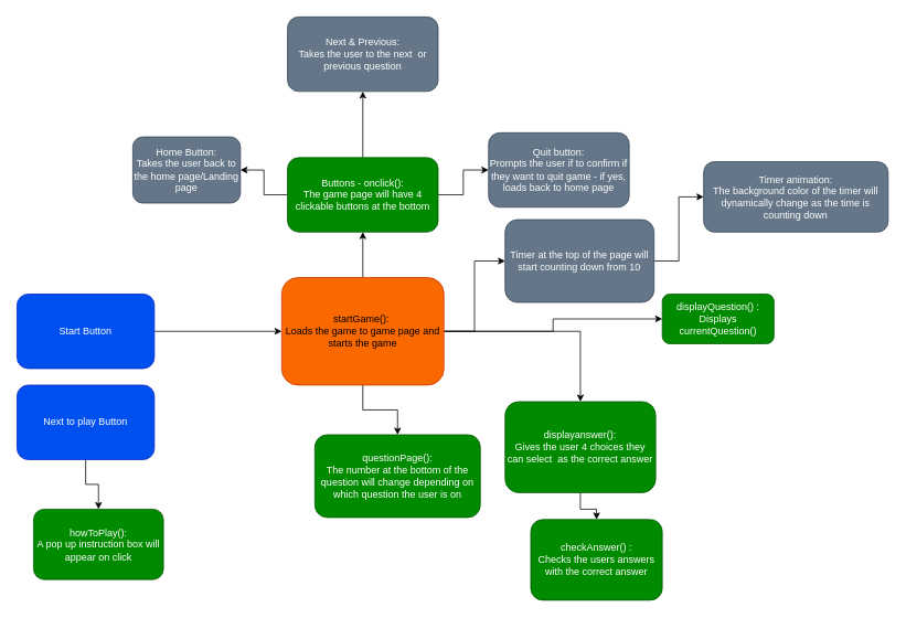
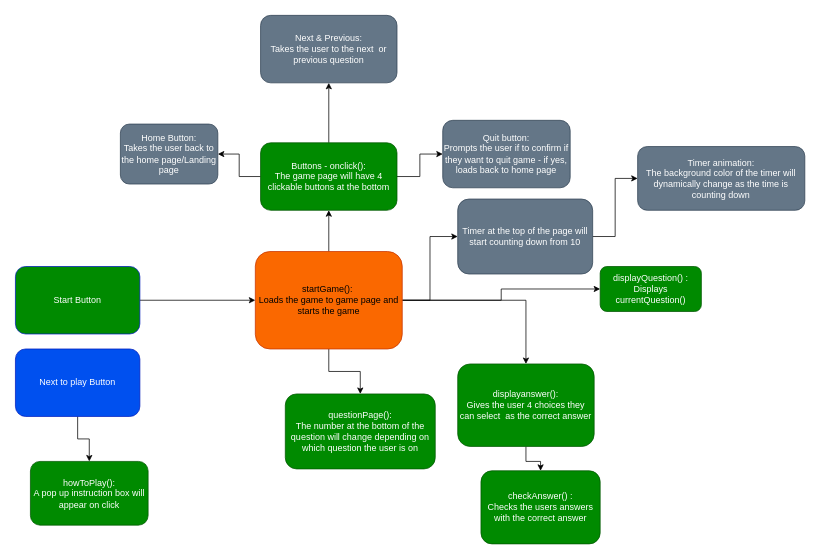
- <mxCell id="3" value="Start Button" style="rounded=1;whiteSpace=wrap;html=1;fillColor=#0050ef;fontColor=#ffffff;strokeColor=#001DBC;" vertex="1" parent="1"><mxGeometry x="20" y="355" width="166" height="90" as="geometry" /></mxCell>
+ <mxCell id="3" value="Start Button" style="rounded=1;whiteSpace=wrap;html=1;fillColor=#008a00;fontColor=#ffffff;strokeColor=#001DBC;" vertex="1" parent="1"><mxGeometry x="20" y="355" width="166" height="90" as="geometry" /></mxCell>
